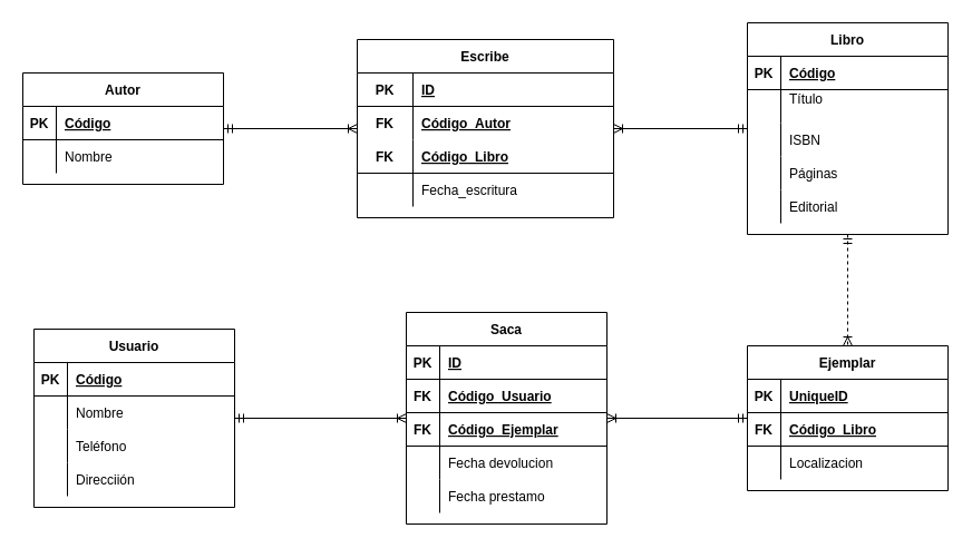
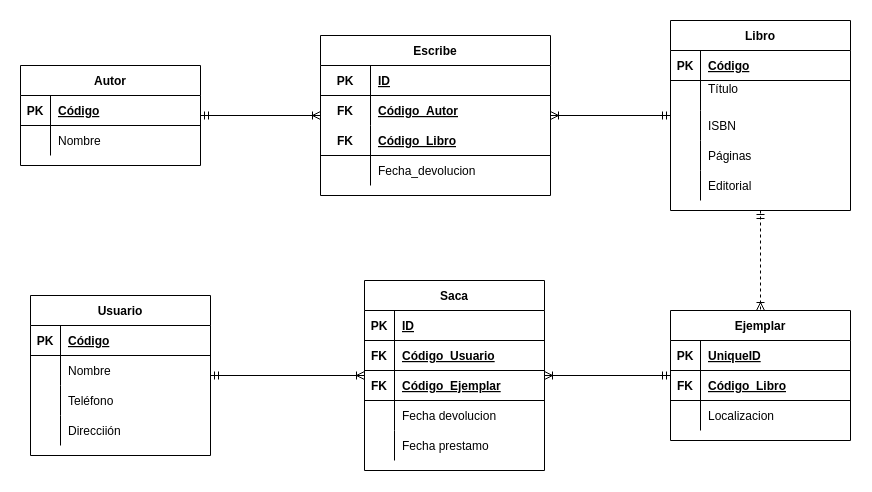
- <mxCell id="63" value="Fecha_escritura" style="shape=partialRectangle;connectable=0;fillColor=none;top=0;left=0;bottom=0;right=0;align=left;spacingLeft=6;overflow=hidden;" vertex="1" parent="61"><mxGeometry x="50" width="180" height="30" as="geometry"><mxRectangle width="180" height="30" as="alternateBounds" /></mxGeometry></mxCell>
+ <mxCell id="63" value="Fecha_devolucion" style="shape=partialRectangle;connectable=0;fillColor=none;top=0;left=0;bottom=0;right=0;align=left;spacingLeft=6;overflow=hidden;" vertex="1" parent="61"><mxGeometry x="50" width="180" height="30" as="geometry"><mxRectangle width="180" height="30" as="alternateBounds" /></mxGeometry></mxCell>
